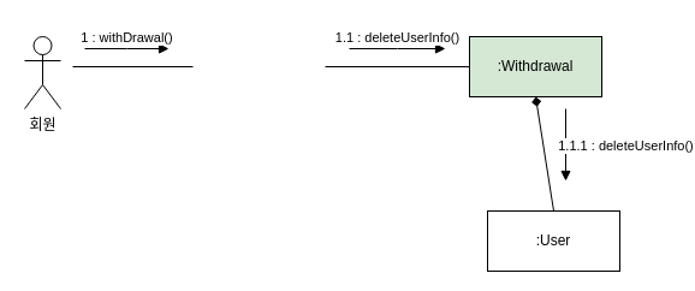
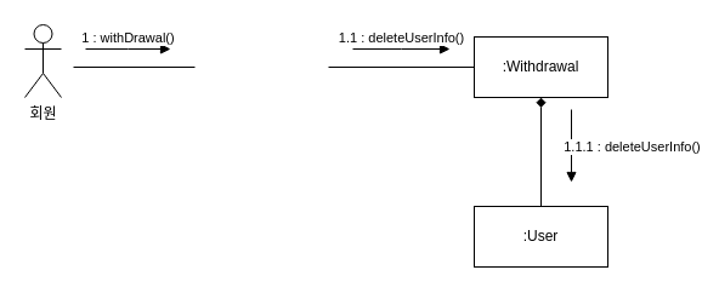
- <mxCell id="3" value=":Withdrawal" style="html=1;whiteSpace=wrap;fillColor=#d5e8d4;" parent="1" vertex="1"><mxGeometry x="390" y="30" width="110" height="50" as="geometry" /></mxCell>
+ <mxCell id="3" value=":Withdrawal" style="html=1;whiteSpace=wrap;" parent="1" vertex="1"><mxGeometry x="390" y="30" width="110" height="50" as="geometry" /></mxCell>
- <mxCell id="2" value="회원" style="shape=umlActor;verticalLabelPosition=bottom;verticalAlign=top;html=1;outlineConnect=0;" parent="1" vertex="1"><mxGeometry x="20" y="30" width="30" height="60" as="geometry" /></mxCell>
+ <mxCell id="2" value="회원" style="shape=umlActor;verticalLabelPosition=bottom;verticalAlign=top;html=1;outlineConnect=0;" parent="1" vertex="1"><mxGeometry x="20" y="20" width="30" height="60" as="geometry" /></mxCell>
- <mxCell id="6" value=":User" style="html=1;whiteSpace=wrap;" parent="1" vertex="1"><mxGeometry x="405" y="175" width="110" height="50" as="geometry" /></mxCell>
+ <mxCell id="6" value=":User" style="html=1;whiteSpace=wrap;" parent="1" vertex="1"><mxGeometry x="390" y="170" width="110" height="50" as="geometry" /></mxCell>
